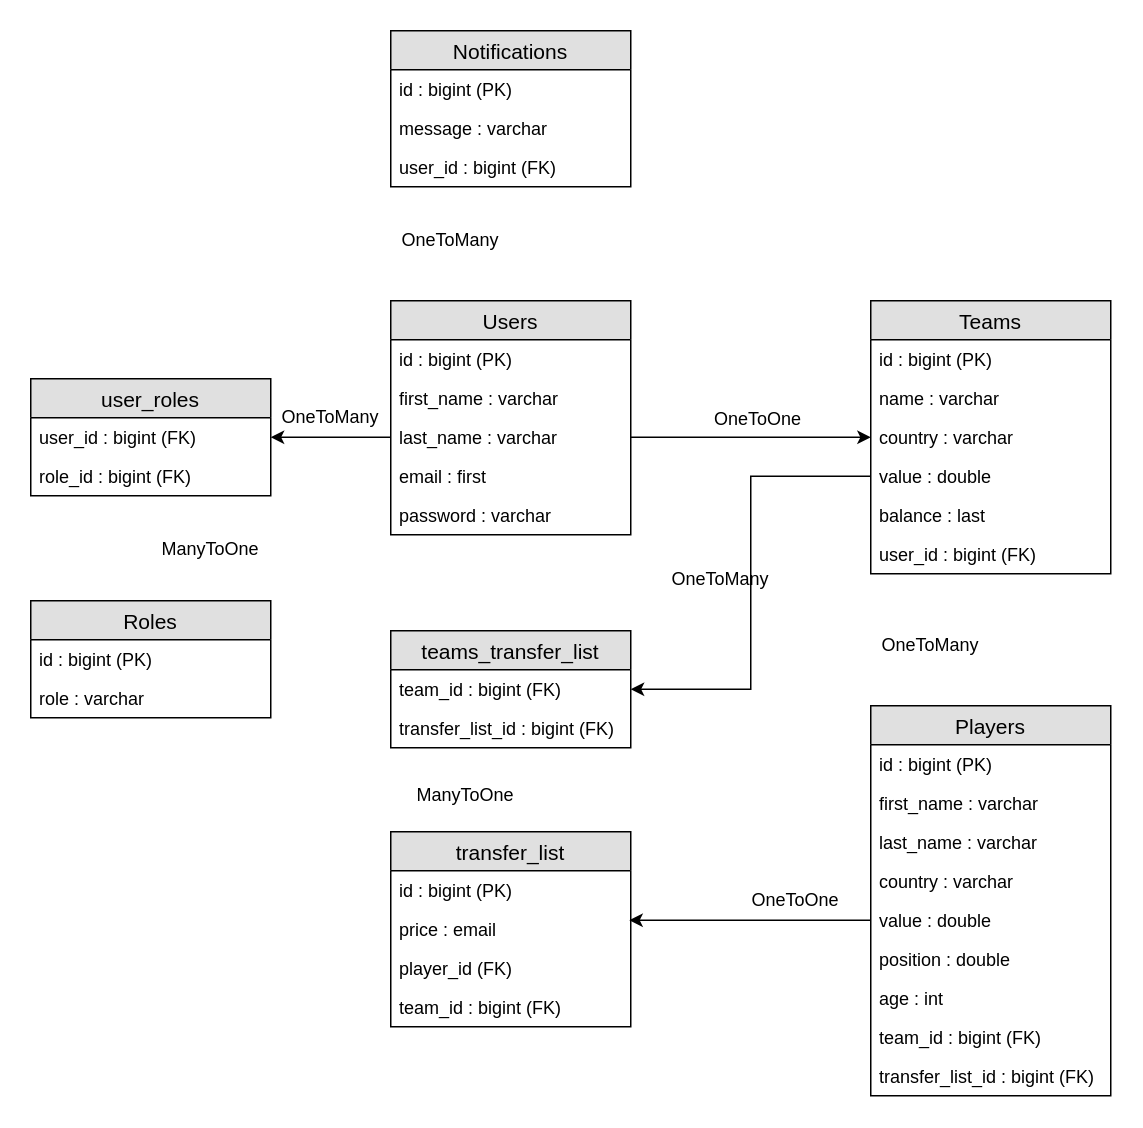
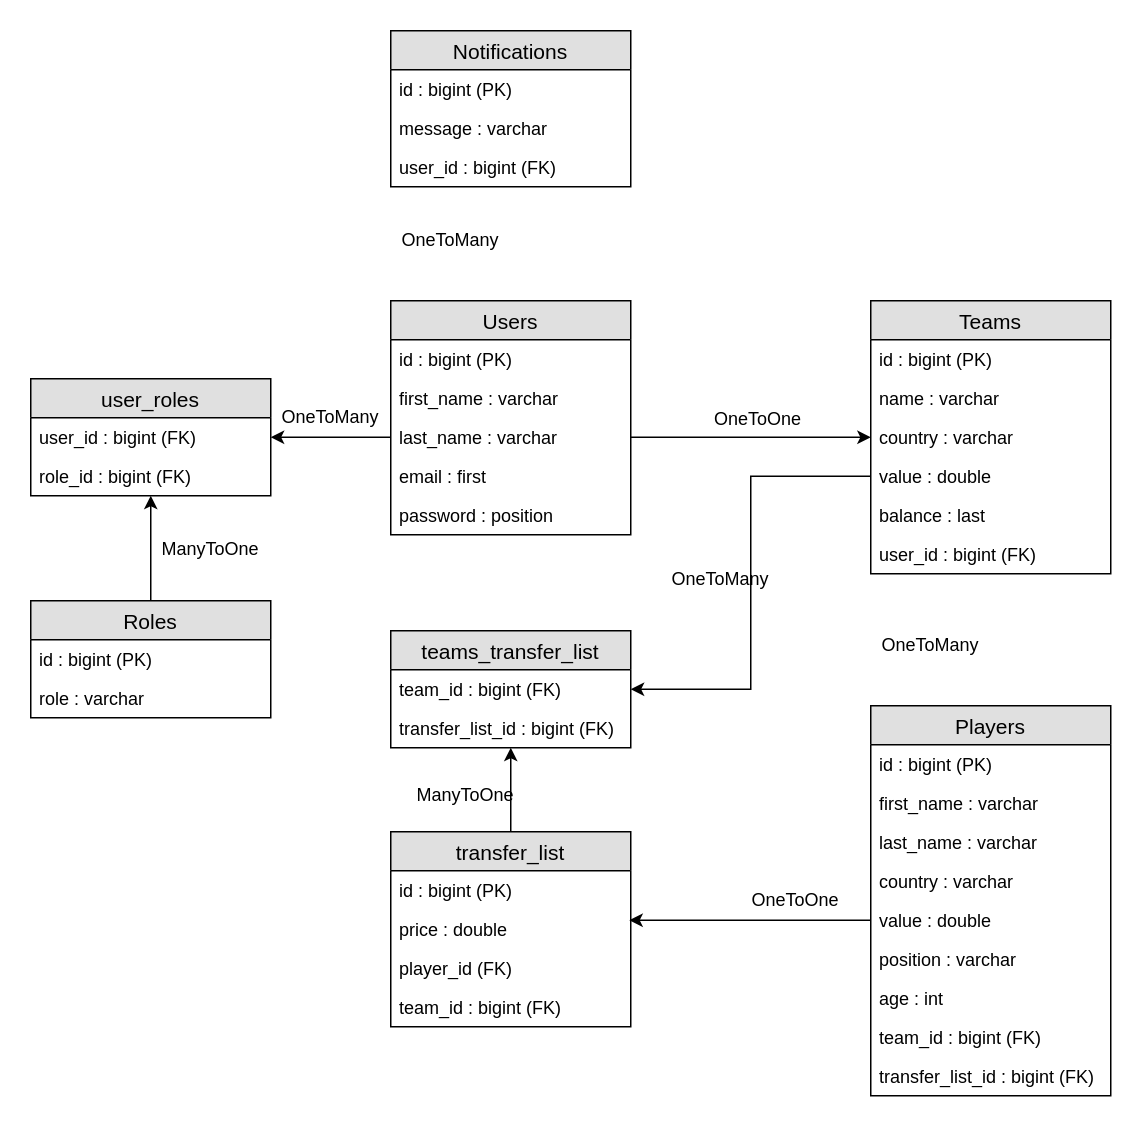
- <mxCell id="7" value="password : varchar" style="text;strokeColor=none;fillColor=none;spacingLeft=4;spacingRight=4;overflow=hidden;rotatable=0;points=[[0,0.5],[1,0.5]];portConstraint=eastwest;fontSize=12;" vertex="1" parent="2"><mxGeometry y="130" width="160" height="26" as="geometry" /></mxCell>
+ <mxCell id="7" value="password : position" style="text;strokeColor=none;fillColor=none;spacingLeft=4;spacingRight=4;overflow=hidden;rotatable=0;points=[[0,0.5],[1,0.5]];portConstraint=eastwest;fontSize=12;" vertex="1" parent="2"><mxGeometry y="130" width="160" height="26" as="geometry" /></mxCell>
+ <mxCell id="15" style="edgeStyle=orthogonalEdgeStyle;rounded=0;orthogonalLoop=1;jettySize=auto;html=1;" edge="1" parent="1" source="16" target="19"><mxGeometry relative="1" as="geometry" /></mxCell>
+ <mxCell id="32" style="edgeStyle=orthogonalEdgeStyle;rounded=0;orthogonalLoop=1;jettySize=auto;html=1;" edge="1" parent="1" source="33" target="38"><mxGeometry relative="1" as="geometry" /></mxCell>
- <mxCell id="35" value="price : email" style="text;strokeColor=none;fillColor=none;spacingLeft=4;spacingRight=4;overflow=hidden;rotatable=0;points=[[0,0.5],[1,0.5]];portConstraint=eastwest;fontSize=12;" vertex="1" parent="33"><mxGeometry y="52" width="160" height="26" as="geometry" /></mxCell>
+ <mxCell id="35" value="price : double" style="text;strokeColor=none;fillColor=none;spacingLeft=4;spacingRight=4;overflow=hidden;rotatable=0;points=[[0,0.5],[1,0.5]];portConstraint=eastwest;fontSize=12;" vertex="1" parent="33"><mxGeometry y="52" width="160" height="26" as="geometry" /></mxCell>
- <mxCell id="28" value="position : double" style="text;strokeColor=none;fillColor=none;spacingLeft=4;spacingRight=4;overflow=hidden;rotatable=0;points=[[0,0.5],[1,0.5]];portConstraint=eastwest;fontSize=12;" vertex="1" parent="22"><mxGeometry y="156" width="160" height="26" as="geometry" /></mxCell>
+ <mxCell id="28" value="position : varchar" style="text;strokeColor=none;fillColor=none;spacingLeft=4;spacingRight=4;overflow=hidden;rotatable=0;points=[[0,0.5],[1,0.5]];portConstraint=eastwest;fontSize=12;" vertex="1" parent="22"><mxGeometry y="156" width="160" height="26" as="geometry" /></mxCell>
